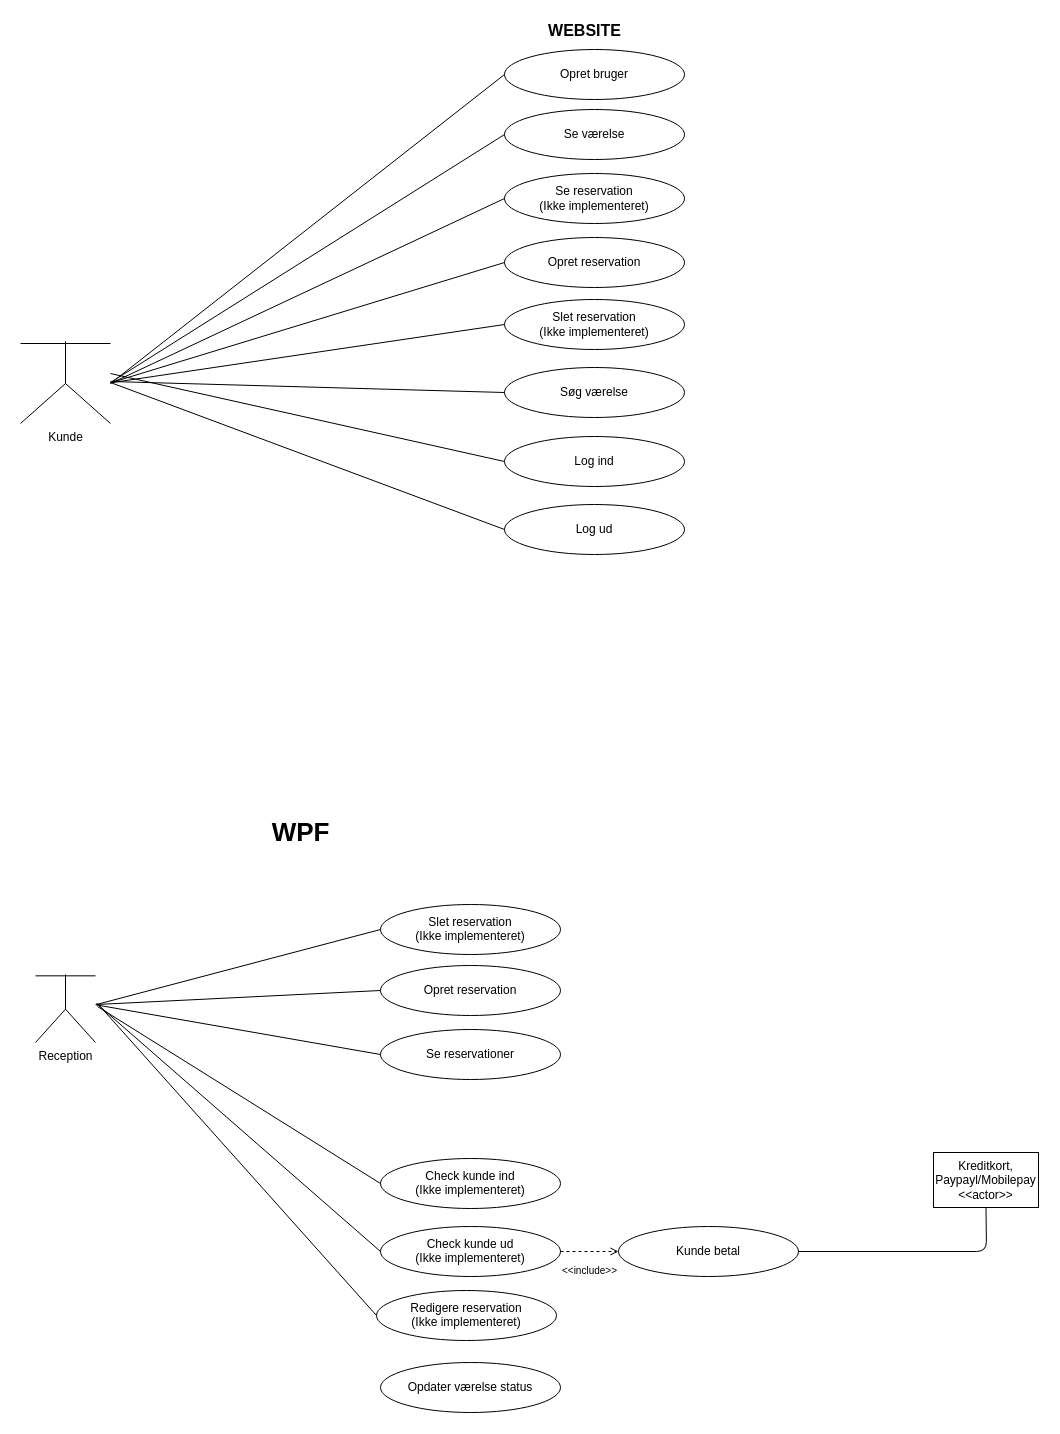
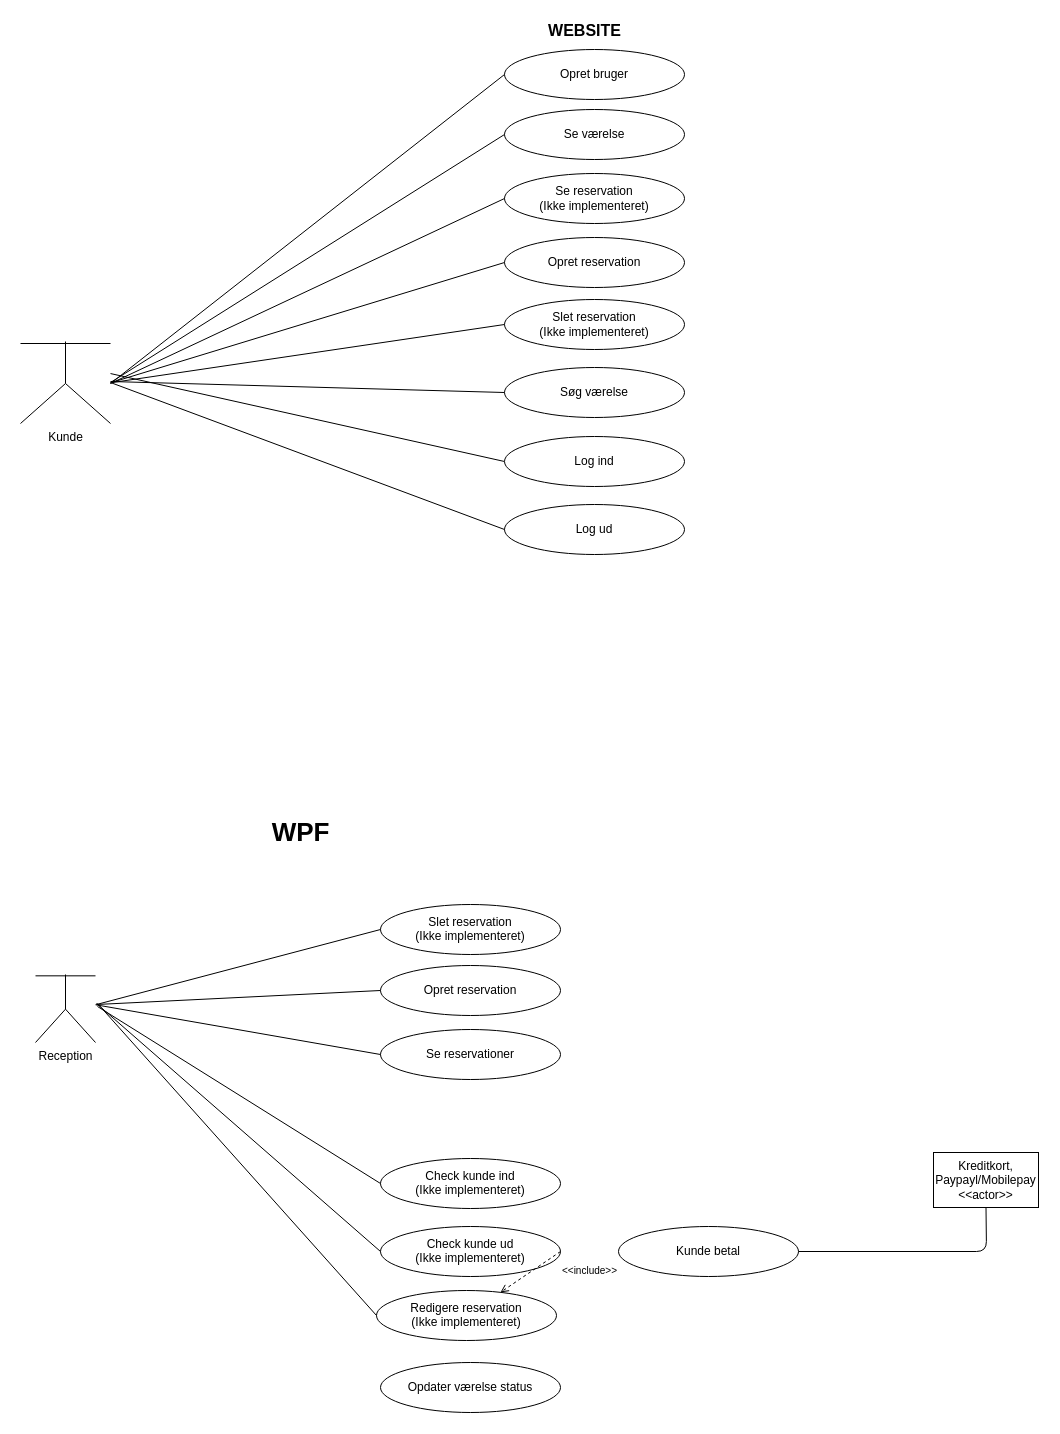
- <mxCell id="35" value="" style="endArrow=open;dashed=1;html=1;entryX=0;entryY=0.5;entryDx=0;entryDy=0;exitX=1;exitY=0.5;exitDx=0;exitDy=0;endFill=0;" parent="1" source="32" target="9" edge="1"><mxGeometry width="50" height="50" relative="1" as="geometry"><mxPoint x="511" y="1370" as="sourcePoint" /><mxPoint x="561" y="1320" as="targetPoint" /></mxGeometry></mxCell>
+ <mxCell id="35" value="" style="endArrow=open;dashed=1;html=1;exitX=1;exitY=0.5;exitDx=0;exitDy=0;endFill=0;" parent="1" source="32" target="38" edge="1"><mxGeometry width="50" height="50" relative="1" as="geometry"><mxPoint x="511" y="1370" as="sourcePoint" /><mxPoint x="561" y="1320" as="targetPoint" /></mxGeometry></mxCell>
